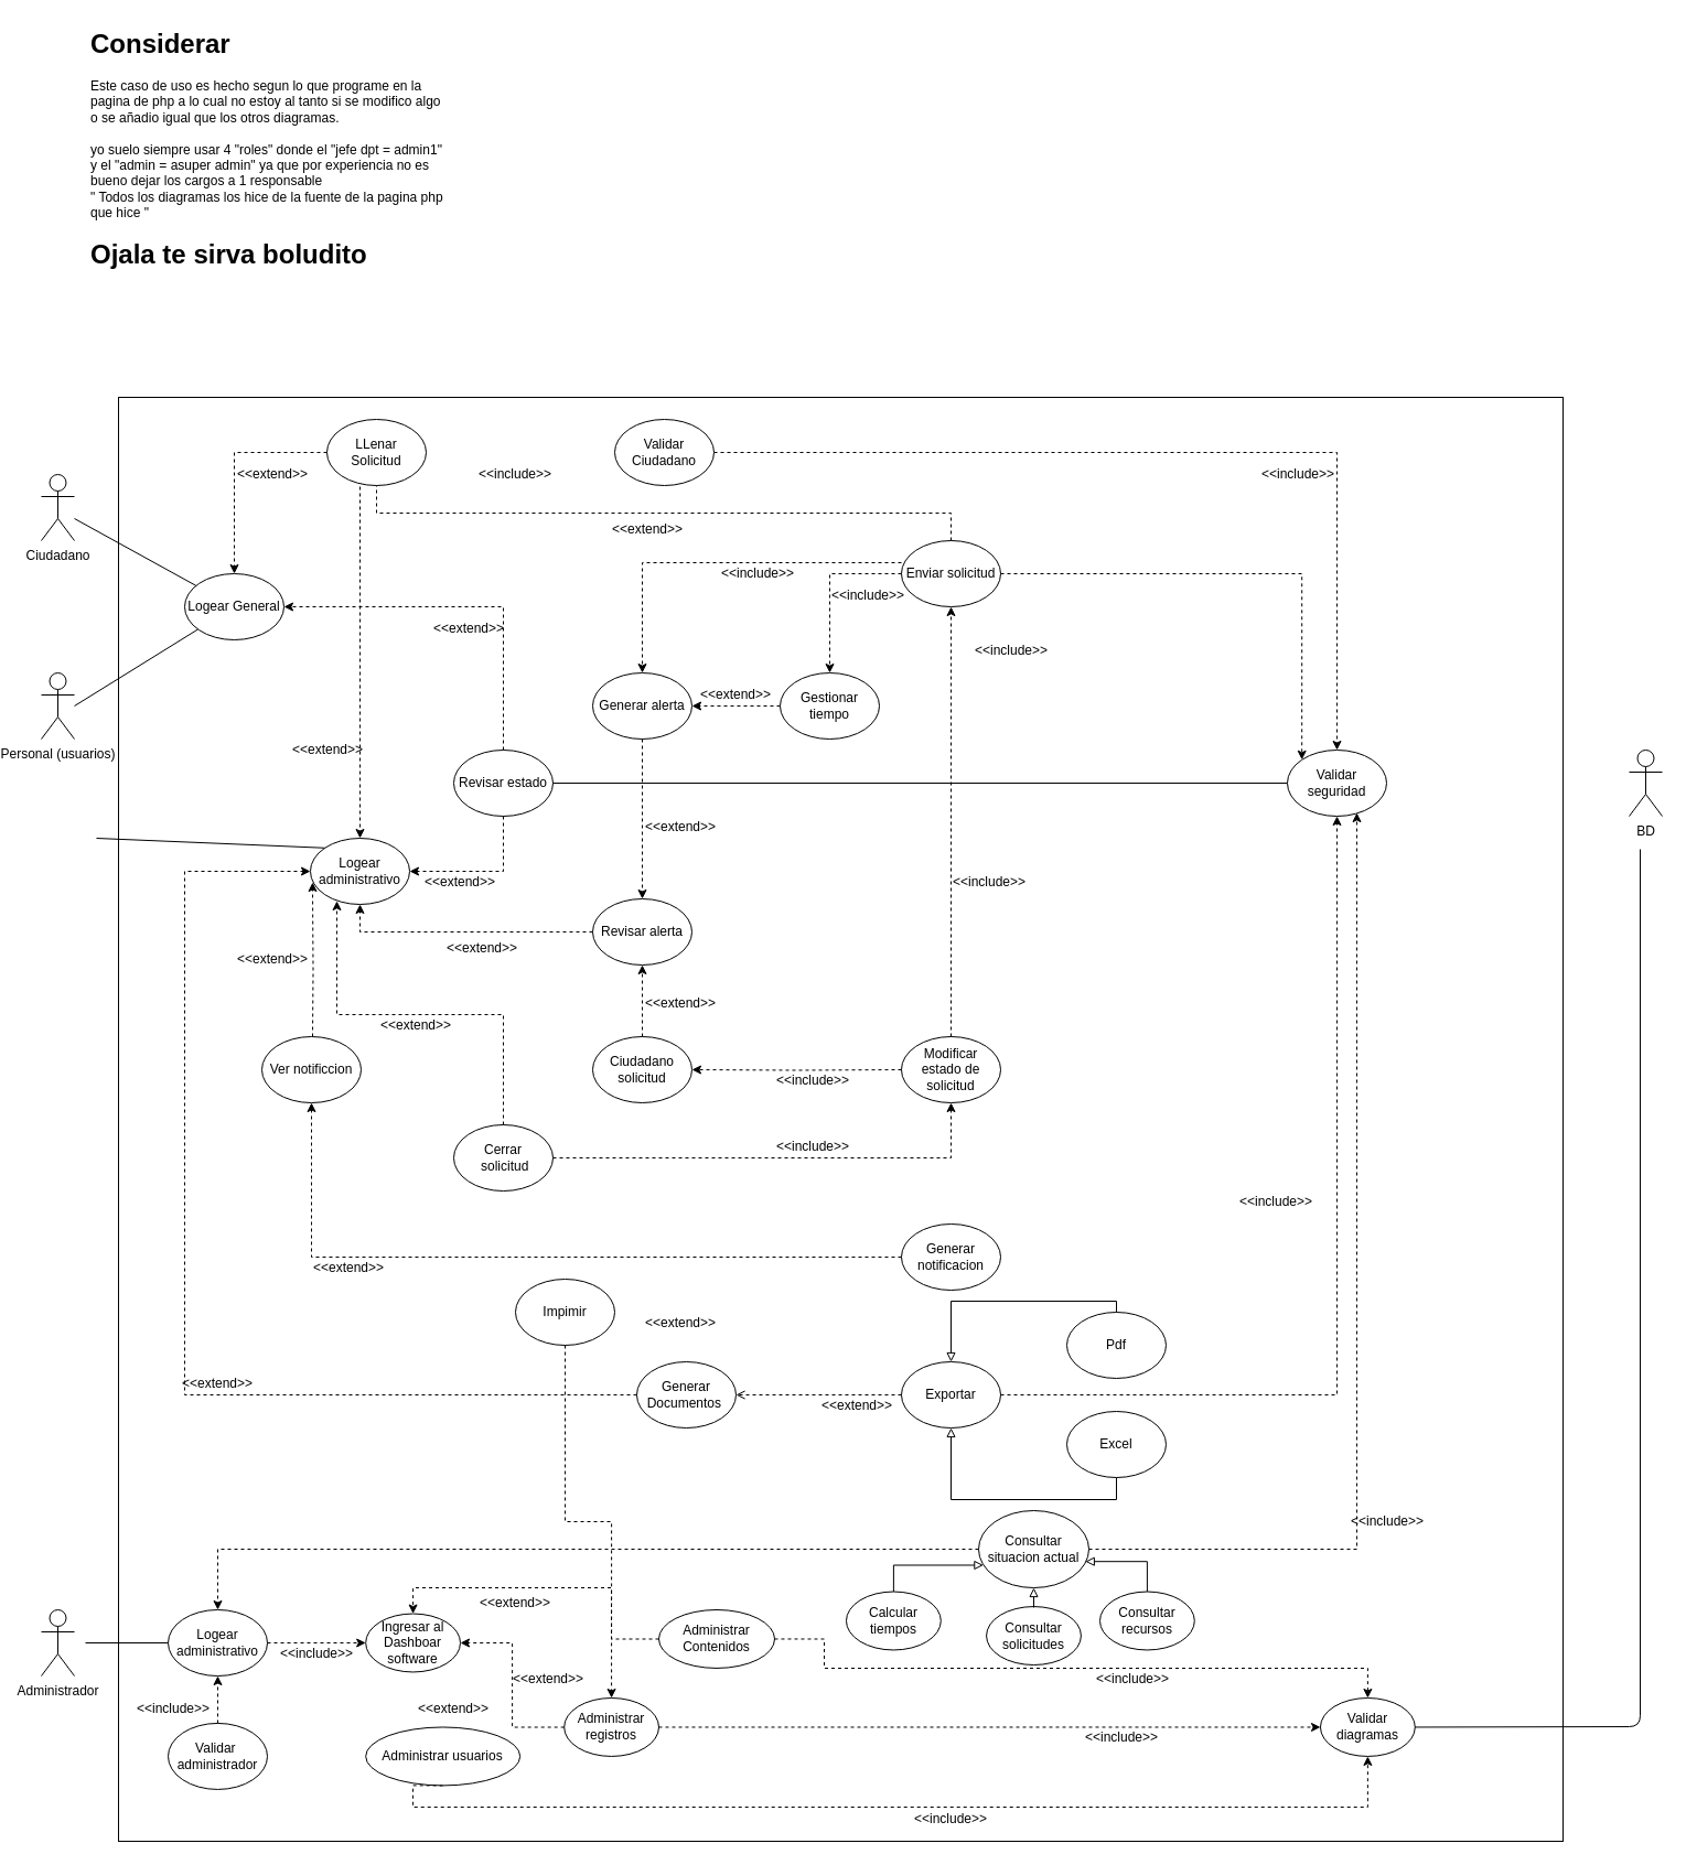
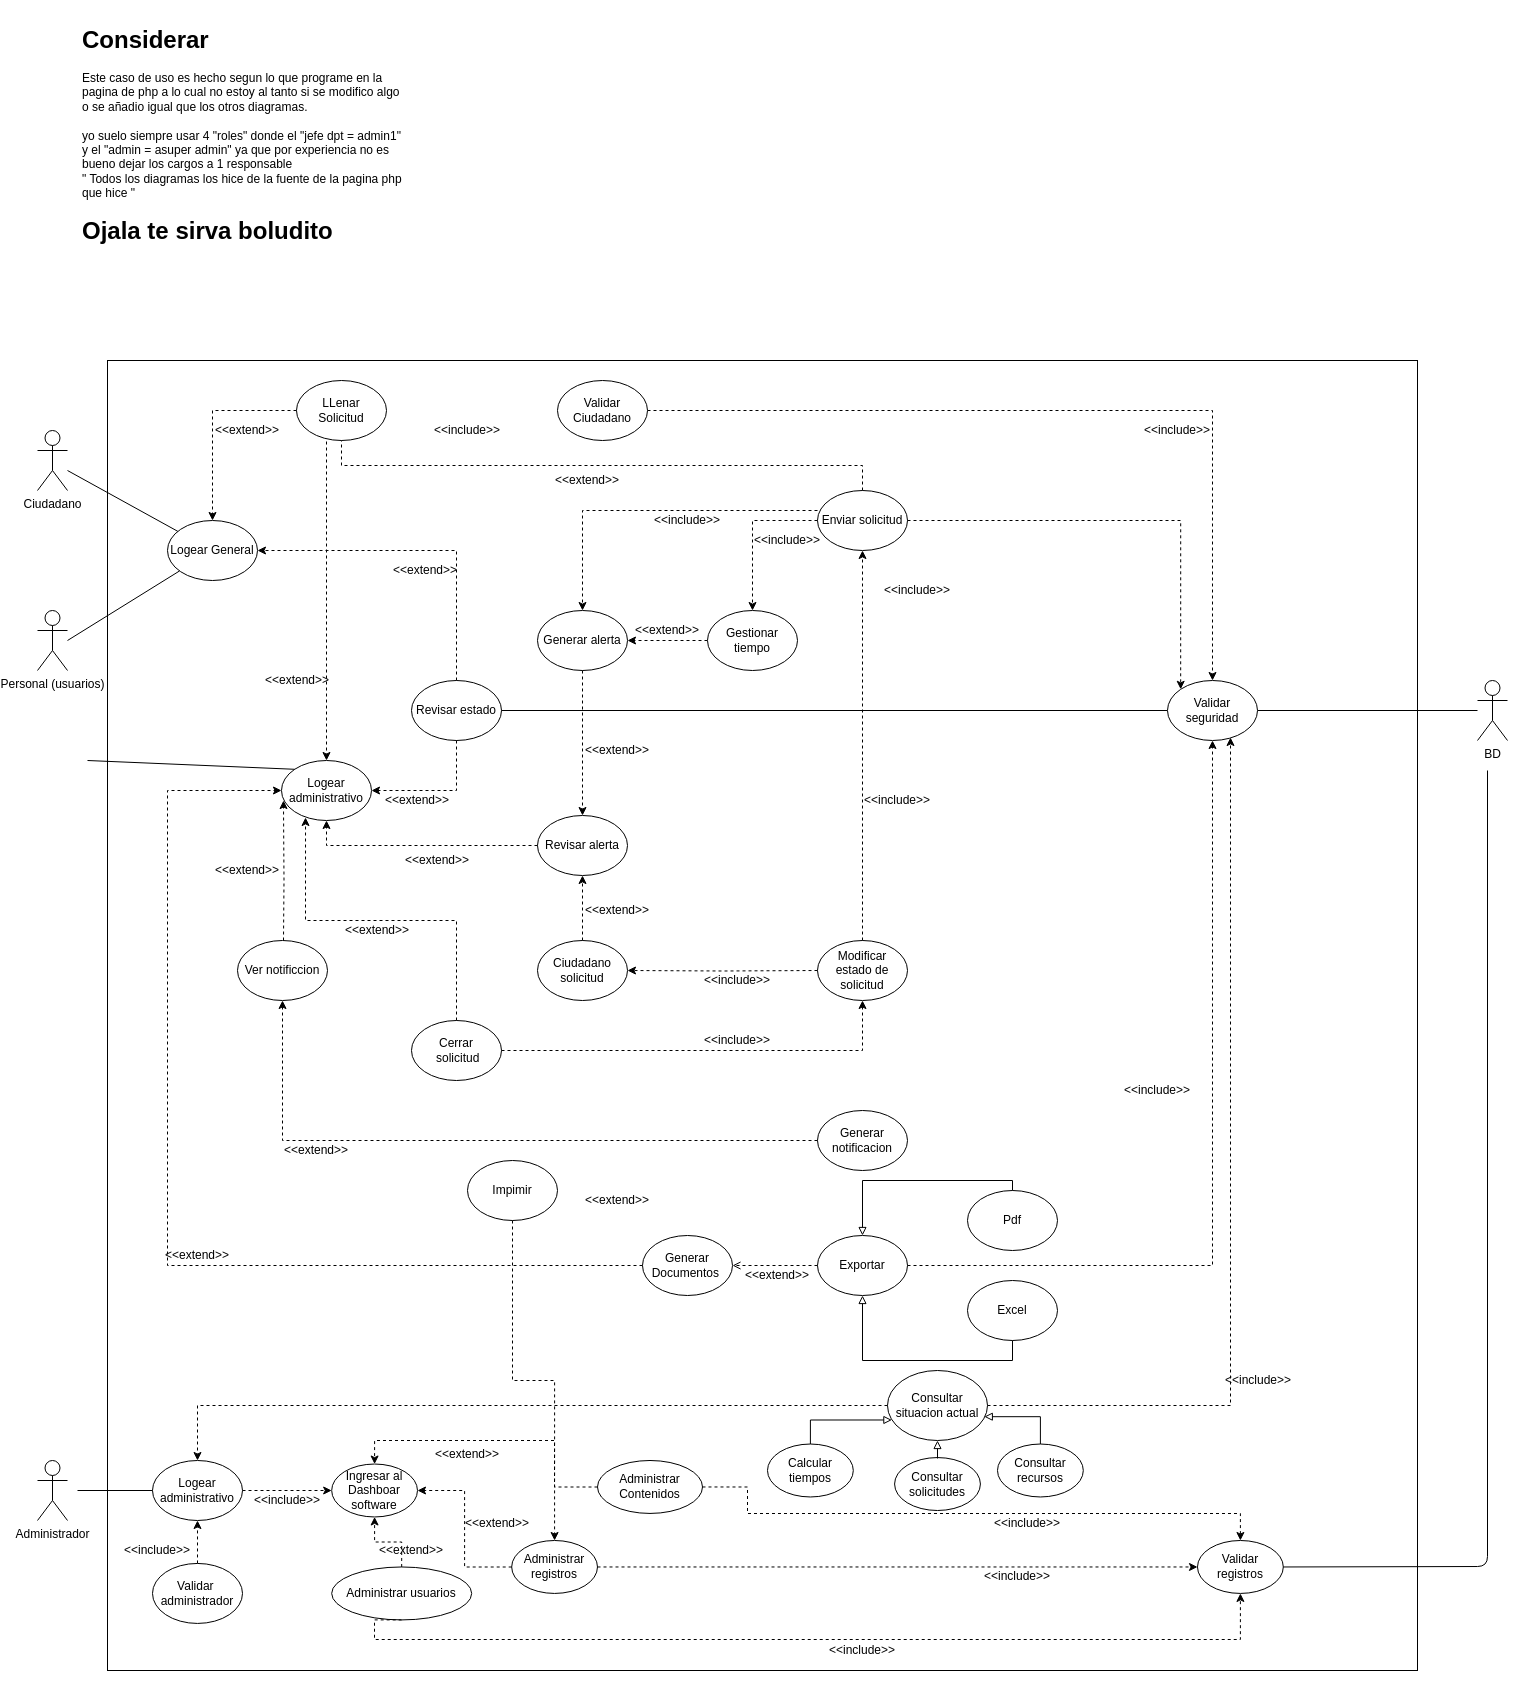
+ <mxCell id="40" value="" style="endArrow=none;html=1;" parent="1" source="85" target="41" edge="1"><mxGeometry width="50" height="50" relative="1" as="geometry"><mxPoint x="1170" y="710" as="sourcePoint" /><mxPoint x="1280" y="710" as="targetPoint" /></mxGeometry></mxCell>
- <mxCell id="67" value="Generar Documentos&amp;nbsp;" style="ellipse;whiteSpace=wrap;html=1;" parent="1" vertex="1"><mxGeometry x="560" y="1235" width="90" height="60" as="geometry" /></mxCell>
+ <mxCell id="67" value="Generar Documentos&amp;nbsp;" style="ellipse;whiteSpace=wrap;html=1;" parent="1" vertex="1"><mxGeometry x="625" y="1235" width="90" height="60" as="geometry" /></mxCell>
+ <mxCell id="105" style="edgeStyle=orthogonalEdgeStyle;orthogonalLoop=1;jettySize=auto;html=1;horizontal=1;jumpStyle=none;rounded=0;dashed=1;entryX=0.5;entryY=1;entryDx=0;entryDy=0;exitX=0.5;exitY=0;exitDx=0;exitDy=0;" parent="1" source="86" target="84" edge="1"><mxGeometry relative="1" as="geometry"><mxPoint x="357" y="1560" as="sourcePoint" /><mxPoint x="381" y="1780" as="targetPoint" /></mxGeometry></mxCell>
- <mxCell id="99" value="Validar diagramas" style="ellipse;whiteSpace=wrap;html=1;" parent="1" vertex="1"><mxGeometry x="1179.995" y="1540.004" width="85.814" height="52.941" as="geometry" /></mxCell>
+ <mxCell id="99" value="Validar registros" style="ellipse;whiteSpace=wrap;html=1;" parent="1" vertex="1"><mxGeometry x="1179.995" y="1540.004" width="85.814" height="52.941" as="geometry" /></mxCell>
